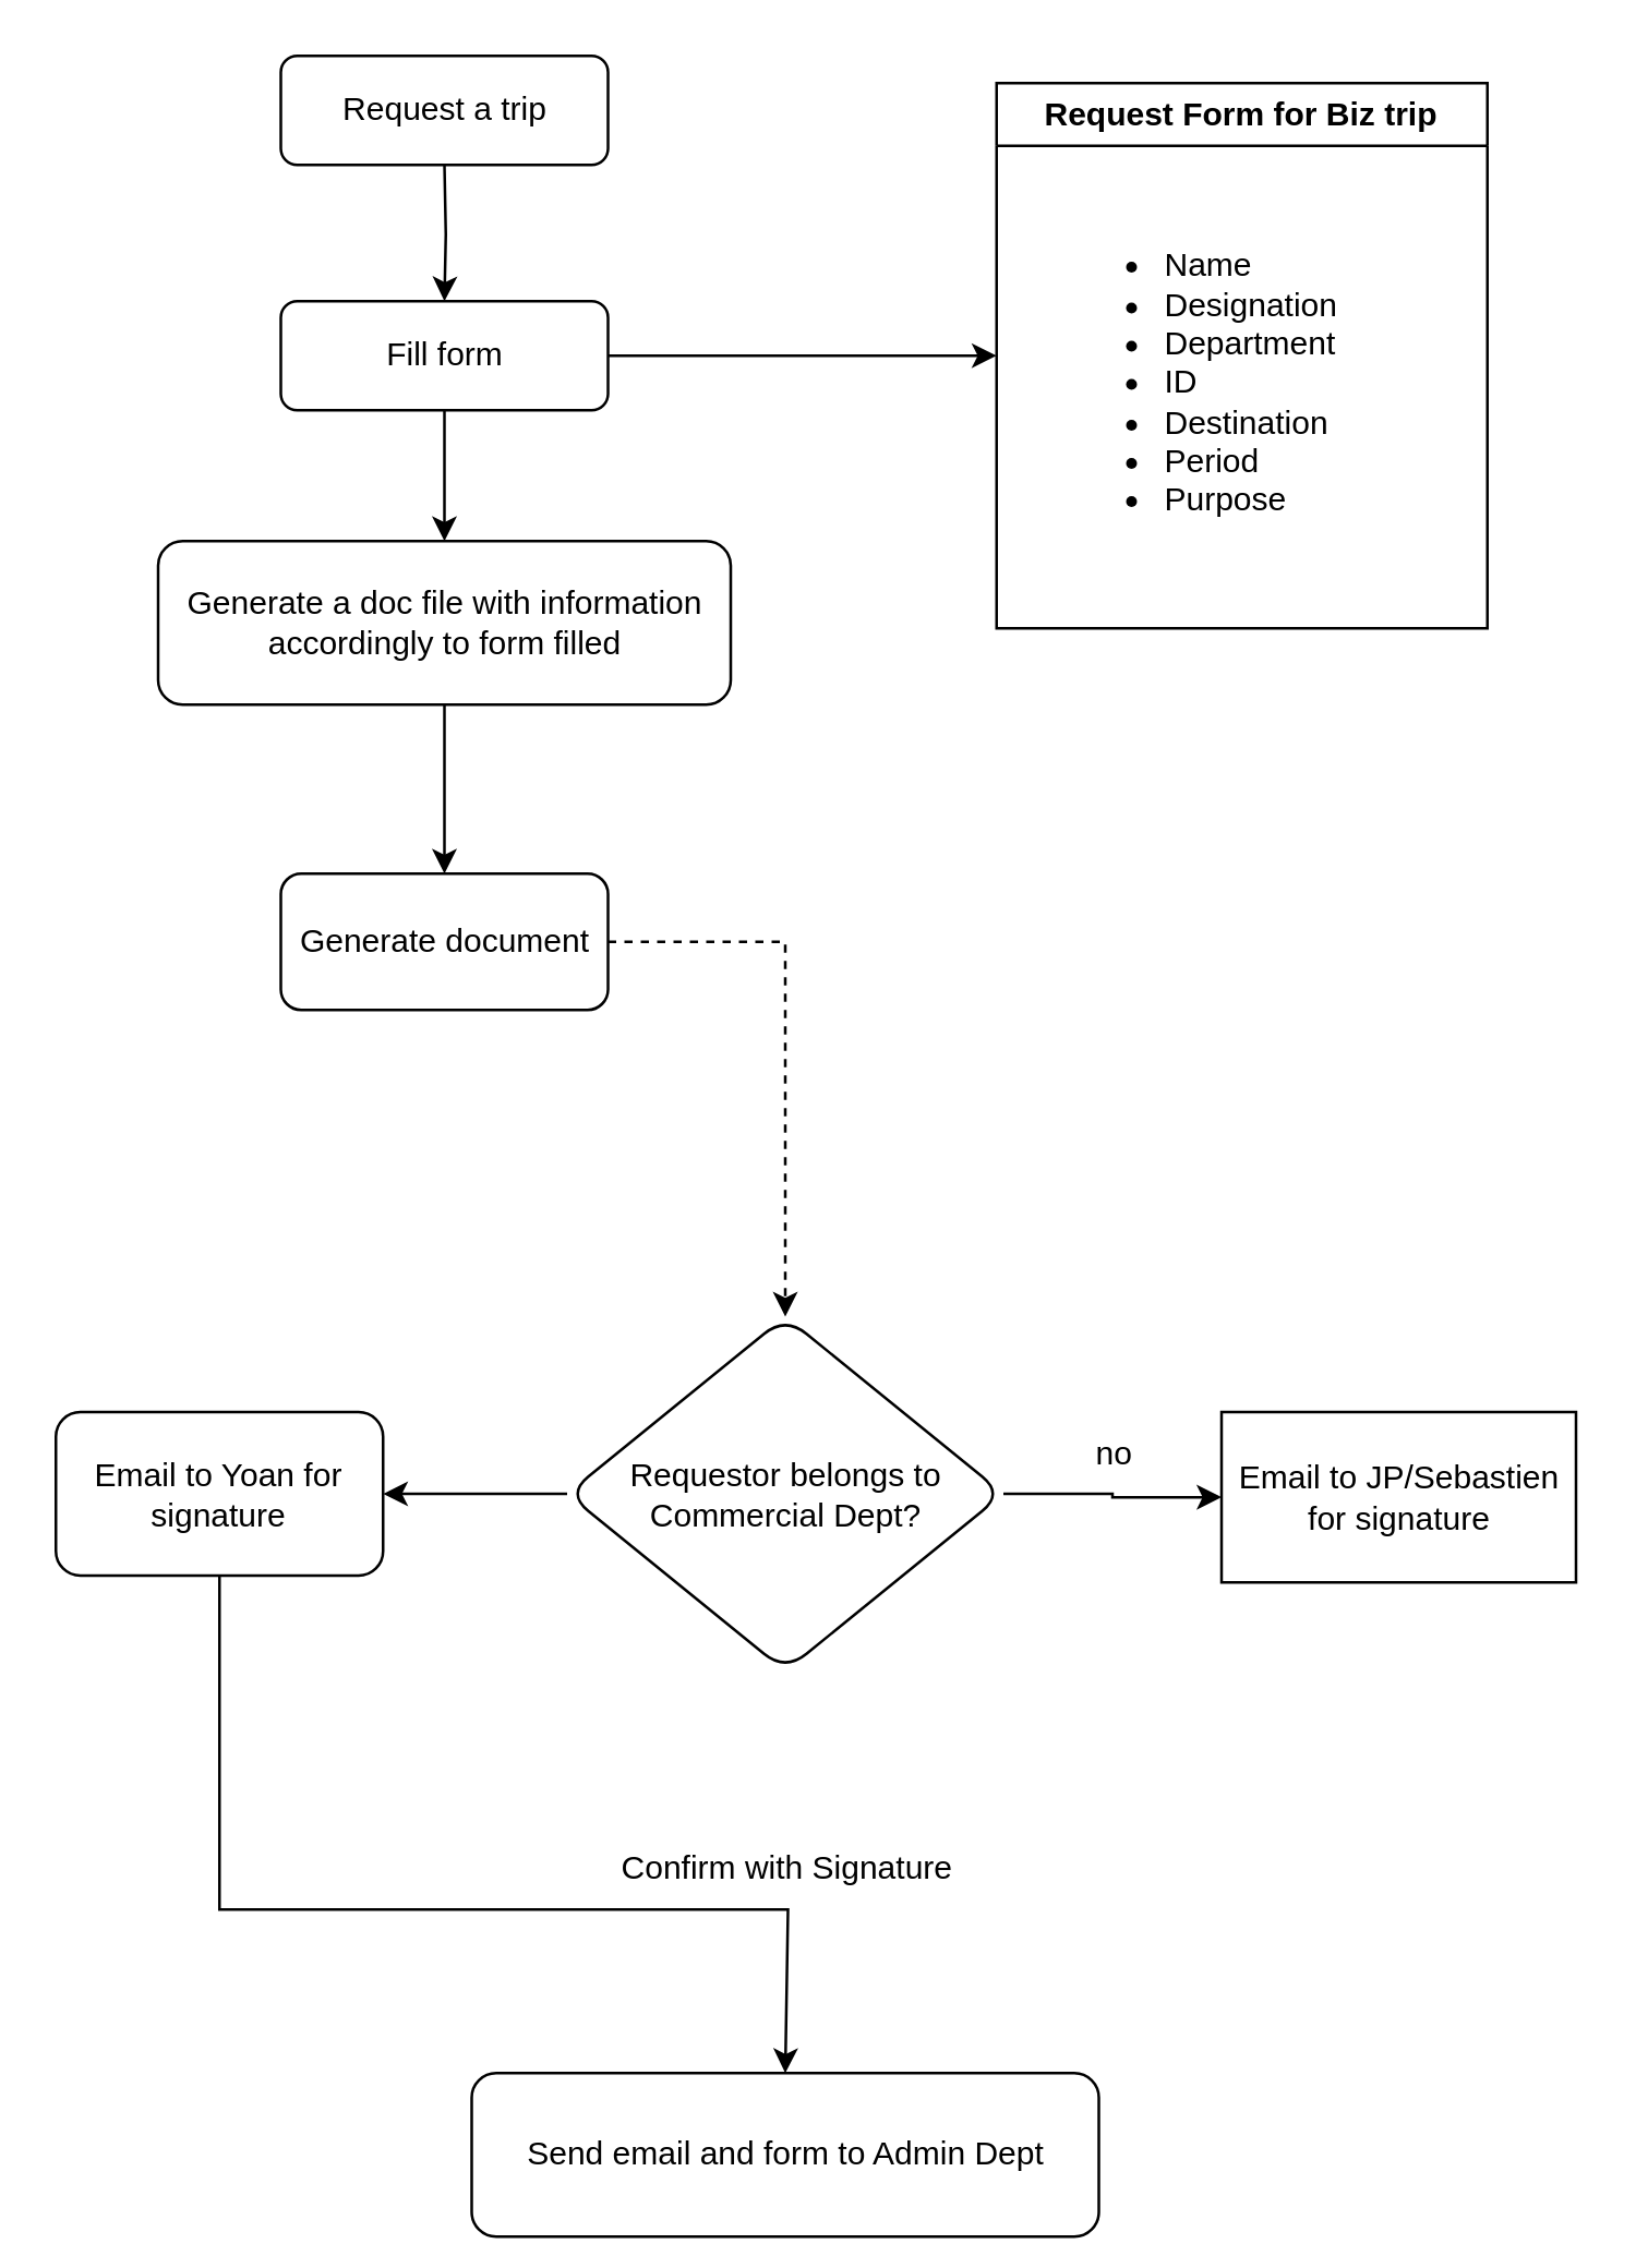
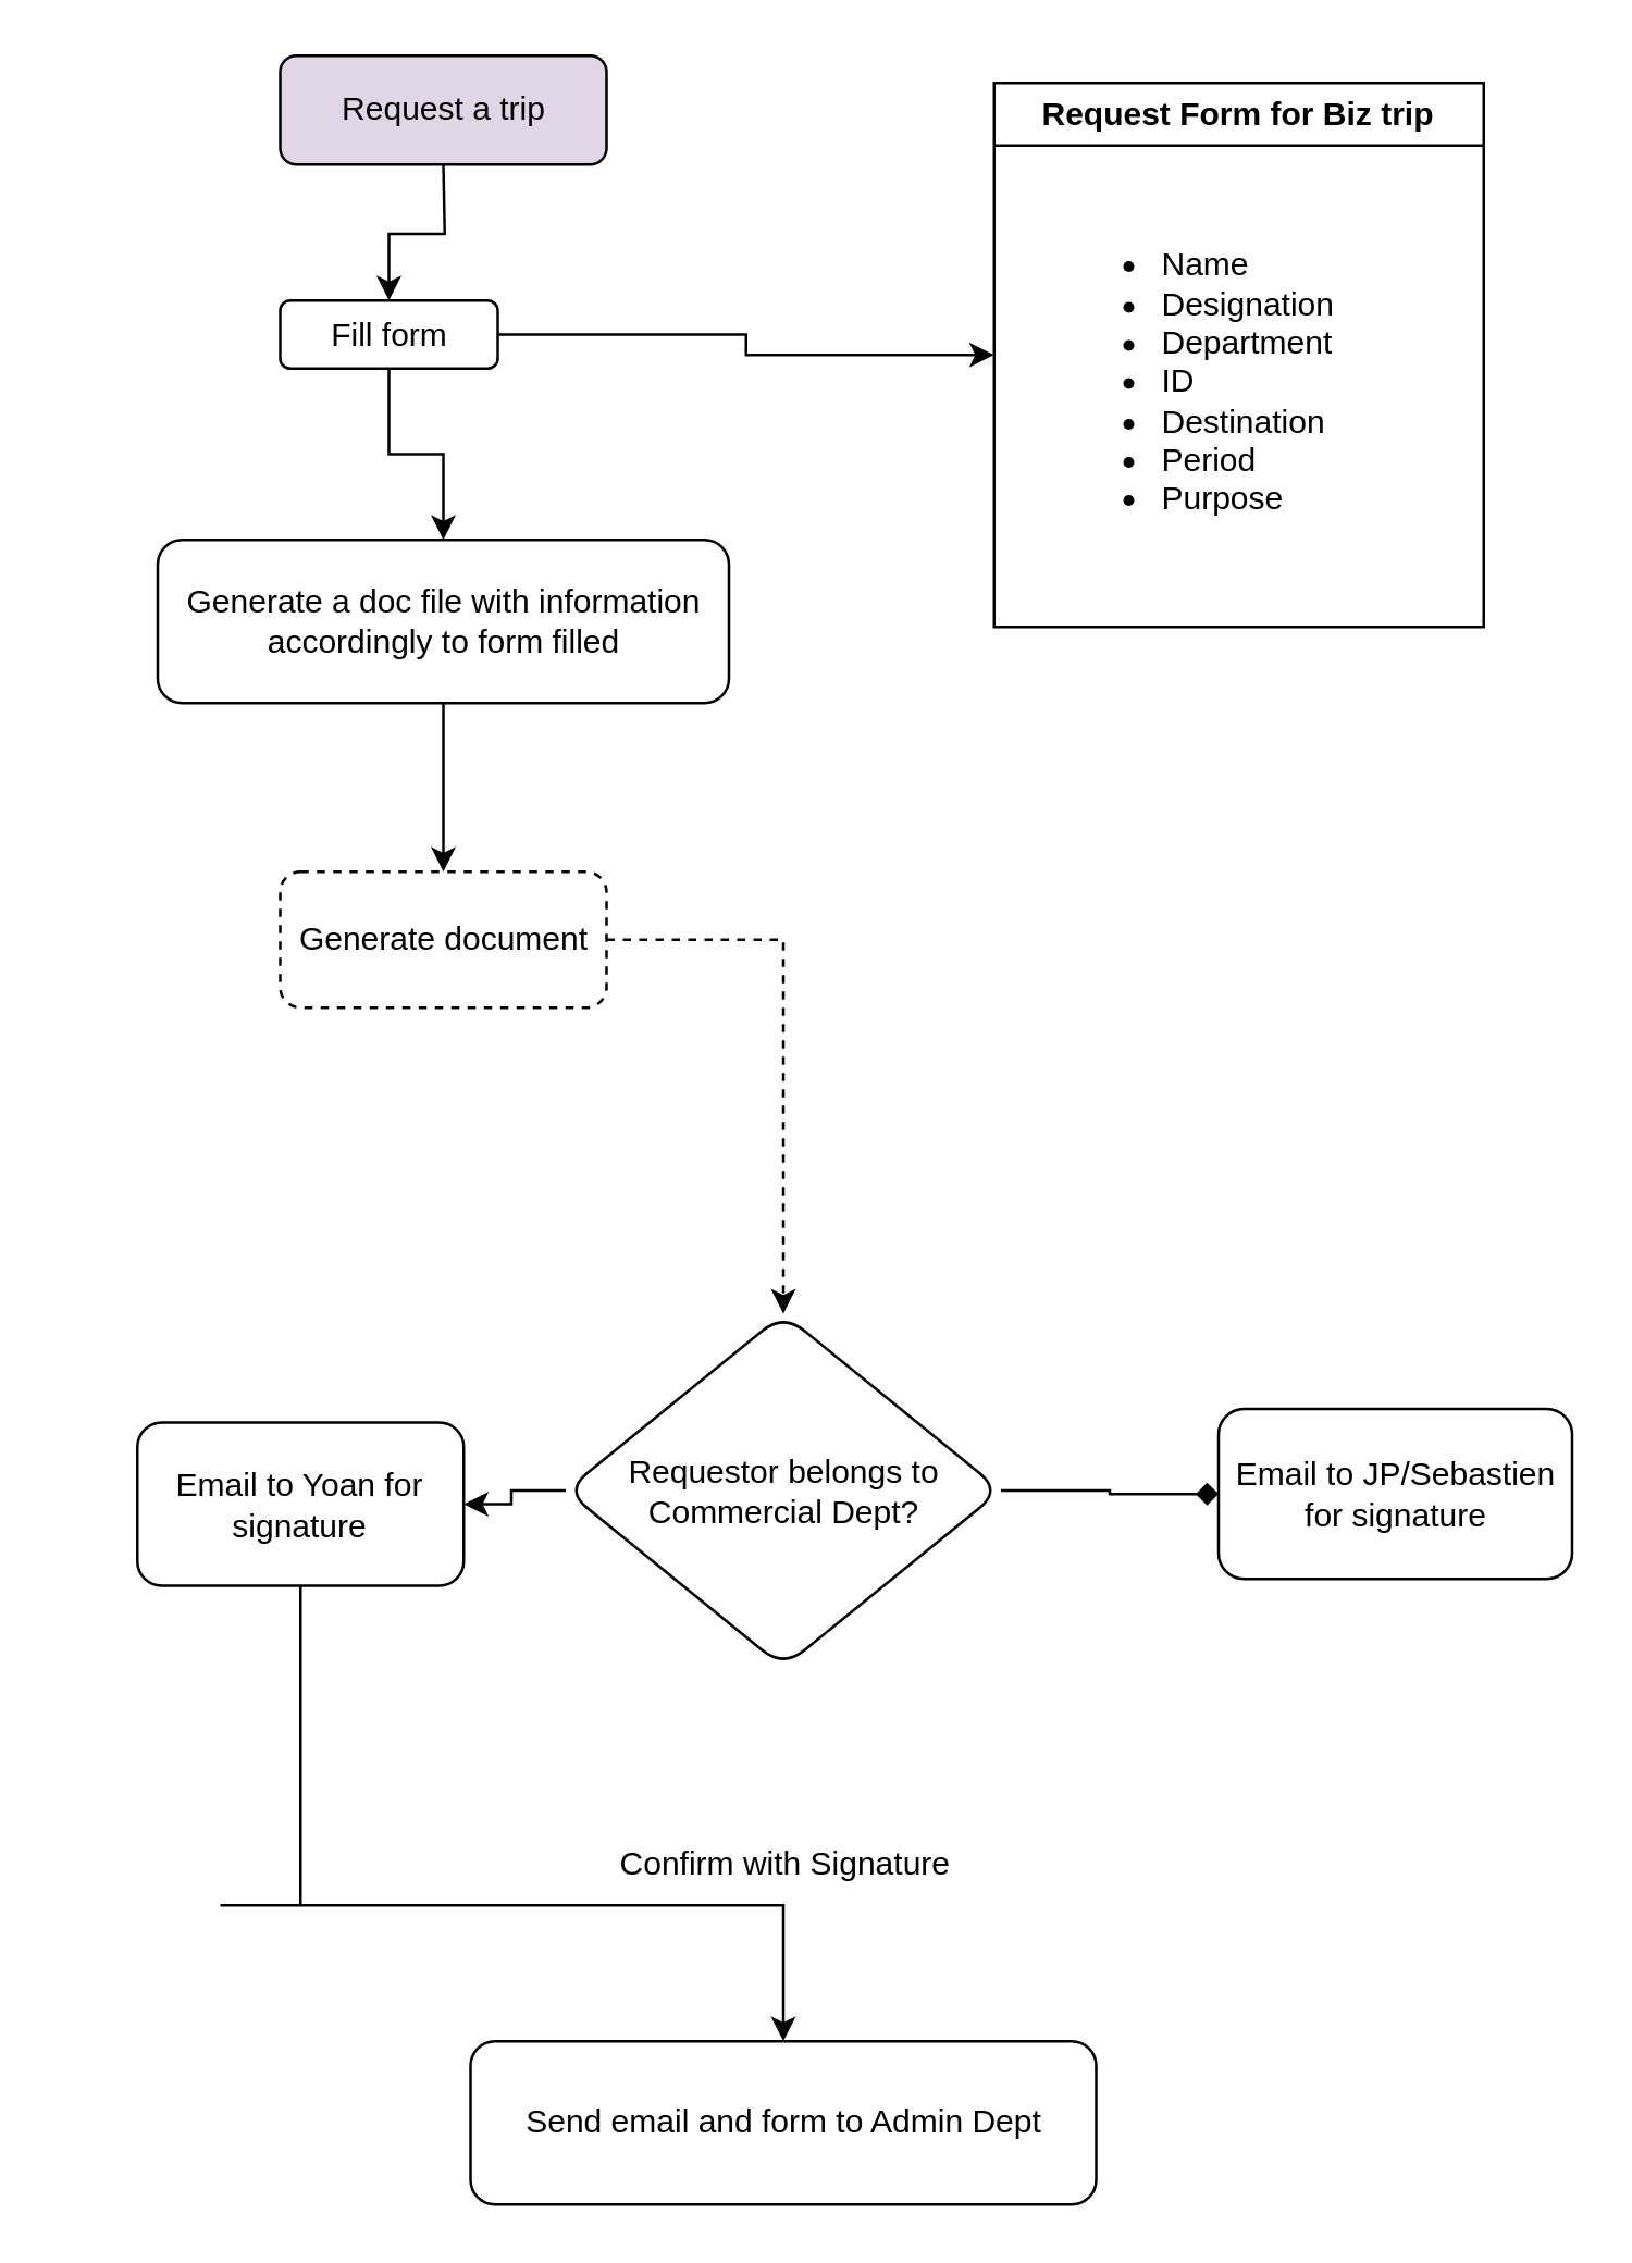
- <mxCell id="3" value="Request a trip" style="rounded=1;whiteSpace=wrap;html=1;fontSize=12;glass=0;strokeWidth=1;shadow=0;" vertex="1" parent="1"><mxGeometry x="102.5" y="20" width="120" height="40" as="geometry" /></mxCell>
+ <mxCell id="3" value="Request a trip" style="rounded=1;whiteSpace=wrap;html=1;fontSize=12;glass=0;strokeWidth=1;shadow=0;fillColor=#e1d5e7;" vertex="1" parent="1"><mxGeometry x="102.5" y="20" width="120" height="40" as="geometry" /></mxCell>
- <mxCell id="5" value="Fill form" style="rounded=1;whiteSpace=wrap;html=1;" vertex="1" parent="1"><mxGeometry x="102.5" y="110" width="120" height="40" as="geometry" /></mxCell>
+ <mxCell id="5" value="Fill form" style="rounded=1;whiteSpace=wrap;html=1;" vertex="1" parent="1"><mxGeometry x="102.5" y="110" width="80" height="25" as="geometry" /></mxCell>
- <mxCell id="12" value="Generate document" style="rounded=1;whiteSpace=wrap;html=1;" vertex="1" parent="1"><mxGeometry x="102.5" y="320" width="120" height="50" as="geometry" /></mxCell>
+ <mxCell id="12" value="Generate document" style="rounded=1;whiteSpace=wrap;html=1;dashed=1;" vertex="1" parent="1"><mxGeometry x="102.5" y="320" width="120" height="50" as="geometry" /></mxCell>
- <mxCell id="20" value="no" style="text;html=1;align=center;verticalAlign=middle;resizable=0;points=[];autosize=1;strokeColor=none;fillColor=none;" vertex="1" parent="1"><mxGeometry x="387.5" y="517.5" width="40" height="30" as="geometry" /></mxCell>
- <mxCell id="18" value="Email to Yoan for signature" style="rounded=1;whiteSpace=wrap;html=1;" vertex="1" parent="1"><mxGeometry x="20" y="517.5" width="120" height="60" as="geometry" /></mxCell>
+ <mxCell id="18" value="Email to Yoan for signature" style="rounded=1;whiteSpace=wrap;html=1;" vertex="1" parent="1"><mxGeometry x="50" y="522.5" width="120" height="60" as="geometry" /></mxCell>
- <mxCell id="15" style="edgeStyle=orthogonalEdgeStyle;rounded=0;orthogonalLoop=1;jettySize=auto;html=1;entryX=0;entryY=0.5;entryDx=0;entryDy=0;" edge="1" parent="1" source="16" target="19"><mxGeometry relative="1" as="geometry" /></mxCell>
+ <mxCell id="15" style="edgeStyle=orthogonalEdgeStyle;rounded=0;orthogonalLoop=1;jettySize=auto;html=1;entryX=0;entryY=0.5;entryDx=0;entryDy=0;endArrow=diamond;" edge="1" parent="1" source="16" target="19"><mxGeometry relative="1" as="geometry" /></mxCell>
- <mxCell id="19" value="Email to JP/Sebastien for signature" style="whiteSpace=wrap;html=1;rounded=0;" vertex="1" parent="1"><mxGeometry x="447.5" y="517.5" width="130" height="62.5" as="geometry" /></mxCell>
+ <mxCell id="19" value="Email to JP/Sebastien for signature" style="rounded=1;whiteSpace=wrap;html=1;" vertex="1" parent="1"><mxGeometry x="447.5" y="517.5" width="130" height="62.5" as="geometry" /></mxCell>
- <mxCell id="21" value="Send email and form to Admin Dept" style="rounded=1;whiteSpace=wrap;html=1;" vertex="1" parent="1"><mxGeometry x="172.5" y="760" width="230" height="60" as="geometry" /></mxCell>
+ <mxCell id="21" value="Send email and form to Admin Dept" style="rounded=1;whiteSpace=wrap;html=1;" vertex="1" parent="1"><mxGeometry x="172.5" y="750" width="230" height="60" as="geometry" /></mxCell>
